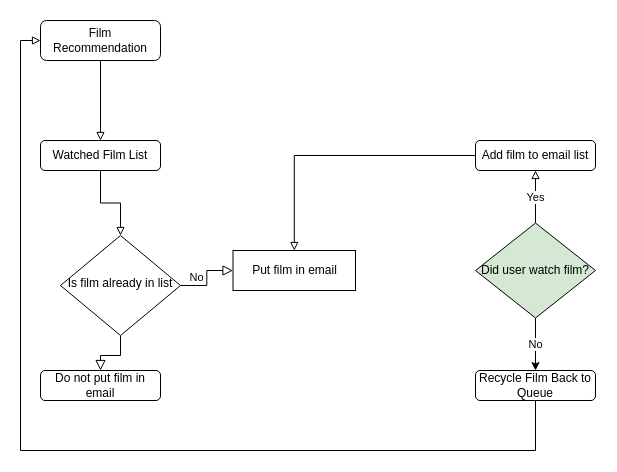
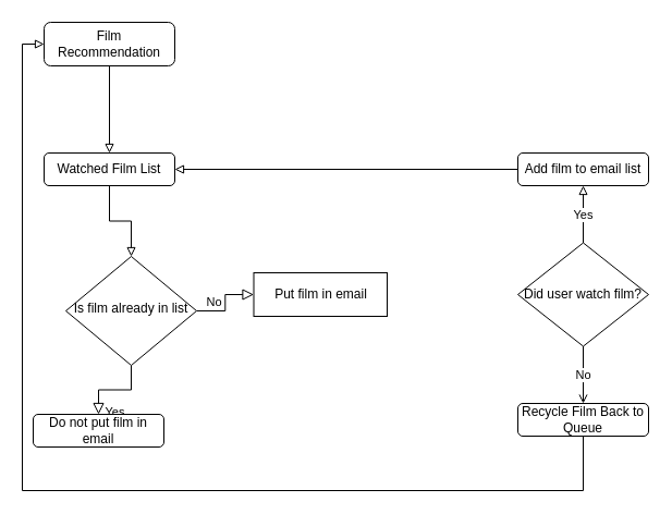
- <mxCell id="14" style="edgeStyle=orthogonalEdgeStyle;rounded=0;orthogonalLoop=1;jettySize=auto;html=1;endArrow=block;endFill=0;" edge="1" parent="1" source="15" target="7"><mxGeometry relative="1" as="geometry" /></mxCell>
+ <mxCell id="14" style="edgeStyle=orthogonalEdgeStyle;rounded=0;orthogonalLoop=1;jettySize=auto;html=1;entryX=1;entryY=0.5;entryDx=0;entryDy=0;endArrow=block;endFill=0;" edge="1" parent="1" source="15" target="9"><mxGeometry relative="1" as="geometry" /></mxCell>
- <mxCell id="13" value="Did user watch film?" style="rhombus;whiteSpace=wrap;html=1;fillColor=#d5e8d4;" vertex="1" parent="1"><mxGeometry x="475" y="222.5" width="120" height="95" as="geometry" /></mxCell>
+ <mxCell id="13" value="Did user watch film?" style="rhombus;whiteSpace=wrap;html=1;" vertex="1" parent="1"><mxGeometry x="475" y="222.5" width="120" height="95" as="geometry" /></mxCell>
- <mxCell id="12" value="No" style="edgeStyle=orthogonalEdgeStyle;rounded=0;orthogonalLoop=1;jettySize=auto;html=1;entryX=0.5;entryY=0;entryDx=0;entryDy=0;" edge="1" parent="1" source="13" target="17"><mxGeometry relative="1" as="geometry" /></mxCell>
+ <mxCell id="12" value="No" style="edgeStyle=orthogonalEdgeStyle;rounded=0;orthogonalLoop=1;jettySize=auto;html=1;entryX=0.5;entryY=0;entryDx=0;entryDy=0;endArrow=open;" edge="1" parent="1" source="13" target="17"><mxGeometry relative="1" as="geometry" /></mxCell>
- <mxCell id="10" value="Do not put film in email" style="rounded=1;whiteSpace=wrap;html=1;" vertex="1" parent="1"><mxGeometry x="40" y="370" width="120" height="30" as="geometry" /></mxCell>
+ <mxCell id="10" value="Do not put film in email" style="rounded=1;whiteSpace=wrap;html=1;" vertex="1" parent="1"><mxGeometry x="30" y="380" width="120" height="30" as="geometry" /></mxCell>
